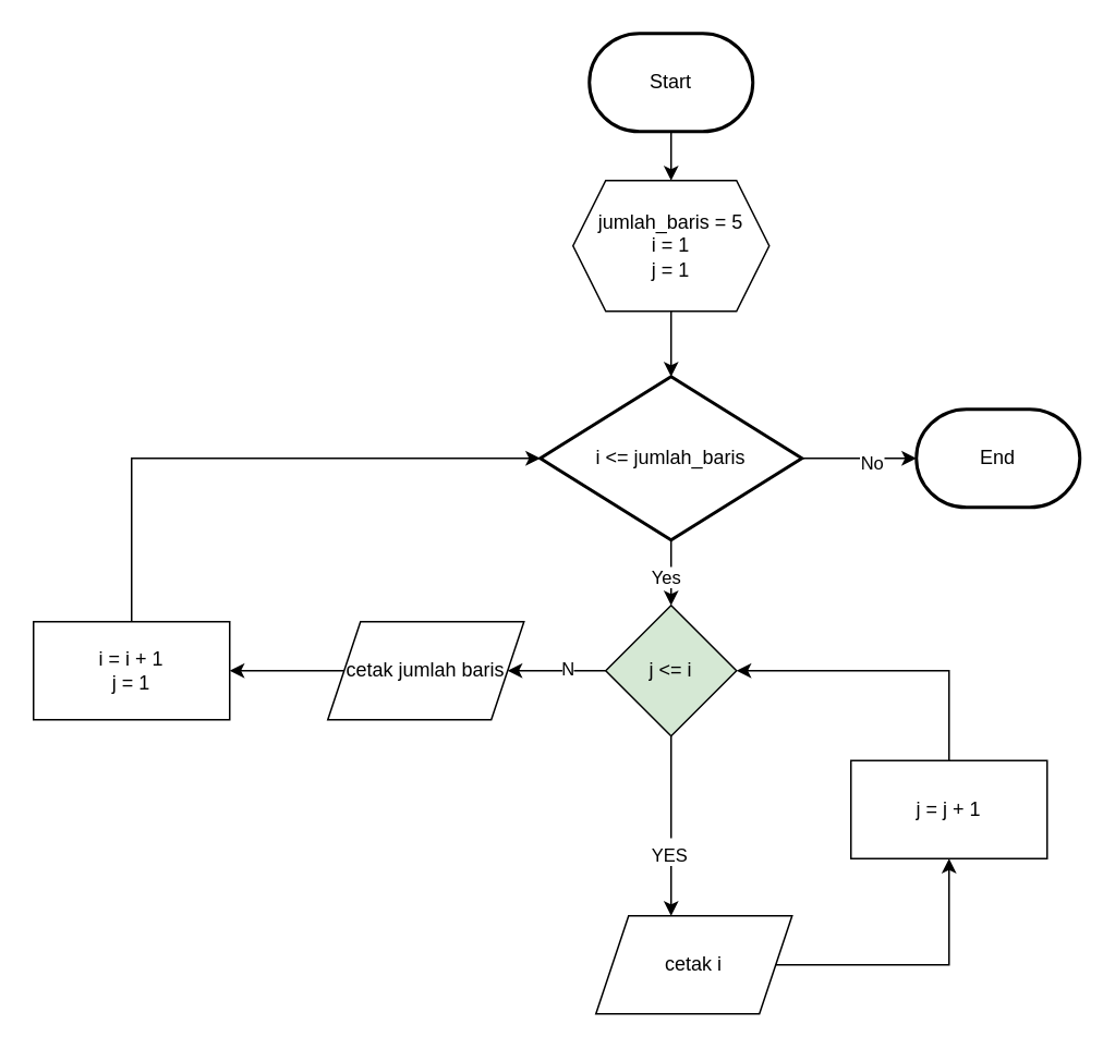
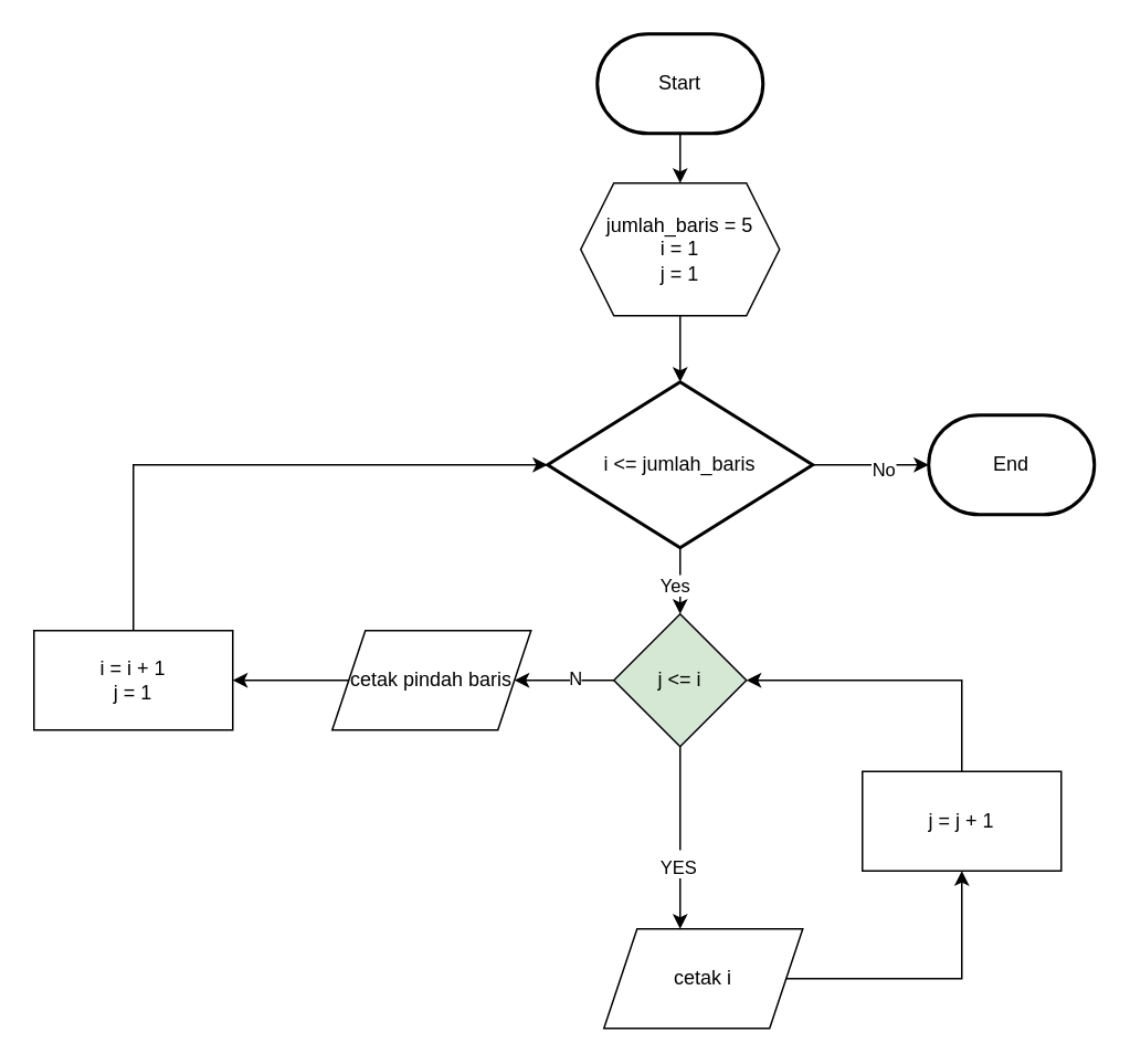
- <mxCell id="25" value="cetak jumlah baris" style="shape=parallelogram;perimeter=parallelogramPerimeter;whiteSpace=wrap;html=1;fixedSize=1;" vertex="1" parent="1"><mxGeometry x="200" y="380" width="120" height="60" as="geometry" /></mxCell>
+ <mxCell id="25" value="cetak pindah baris" style="shape=parallelogram;perimeter=parallelogramPerimeter;whiteSpace=wrap;html=1;fixedSize=1;" vertex="1" parent="1"><mxGeometry x="200" y="380" width="120" height="60" as="geometry" /></mxCell>
